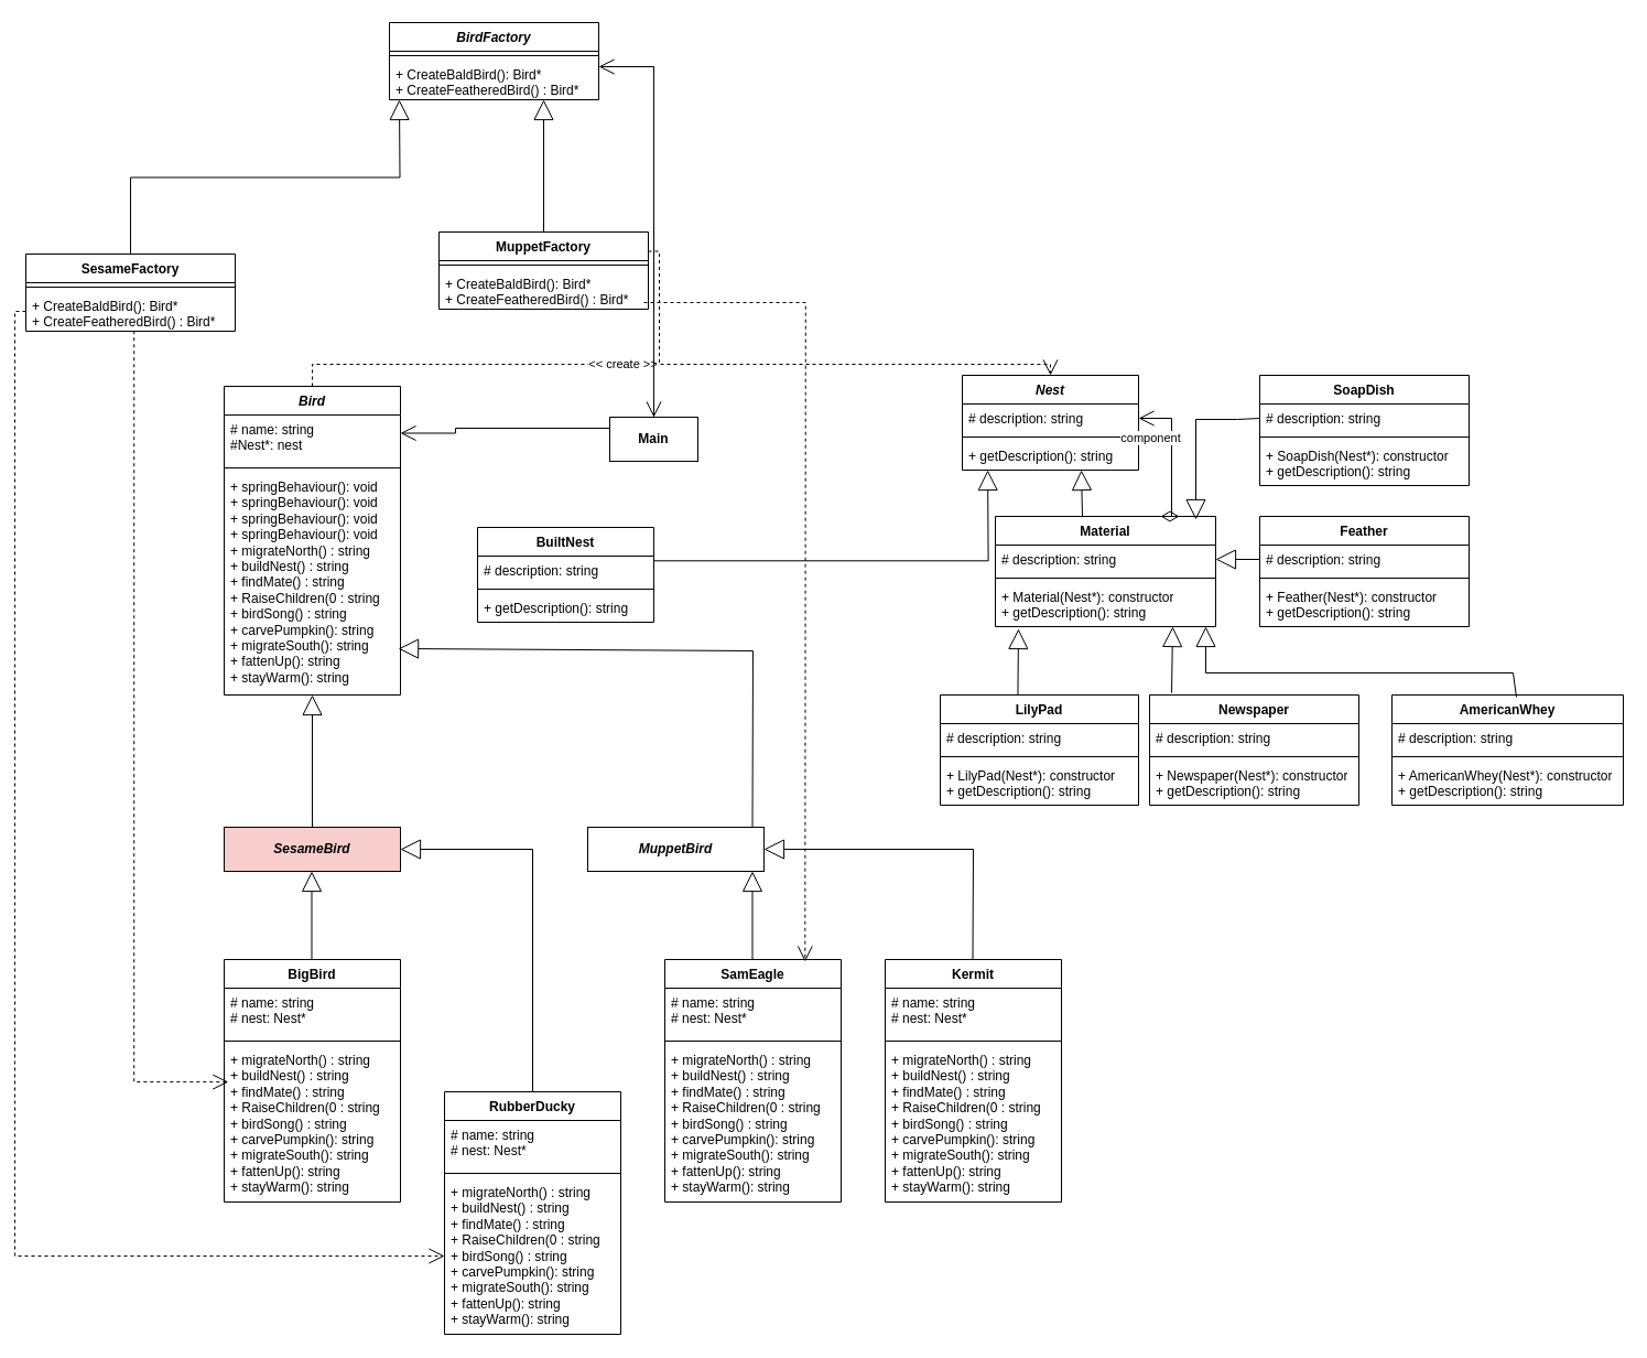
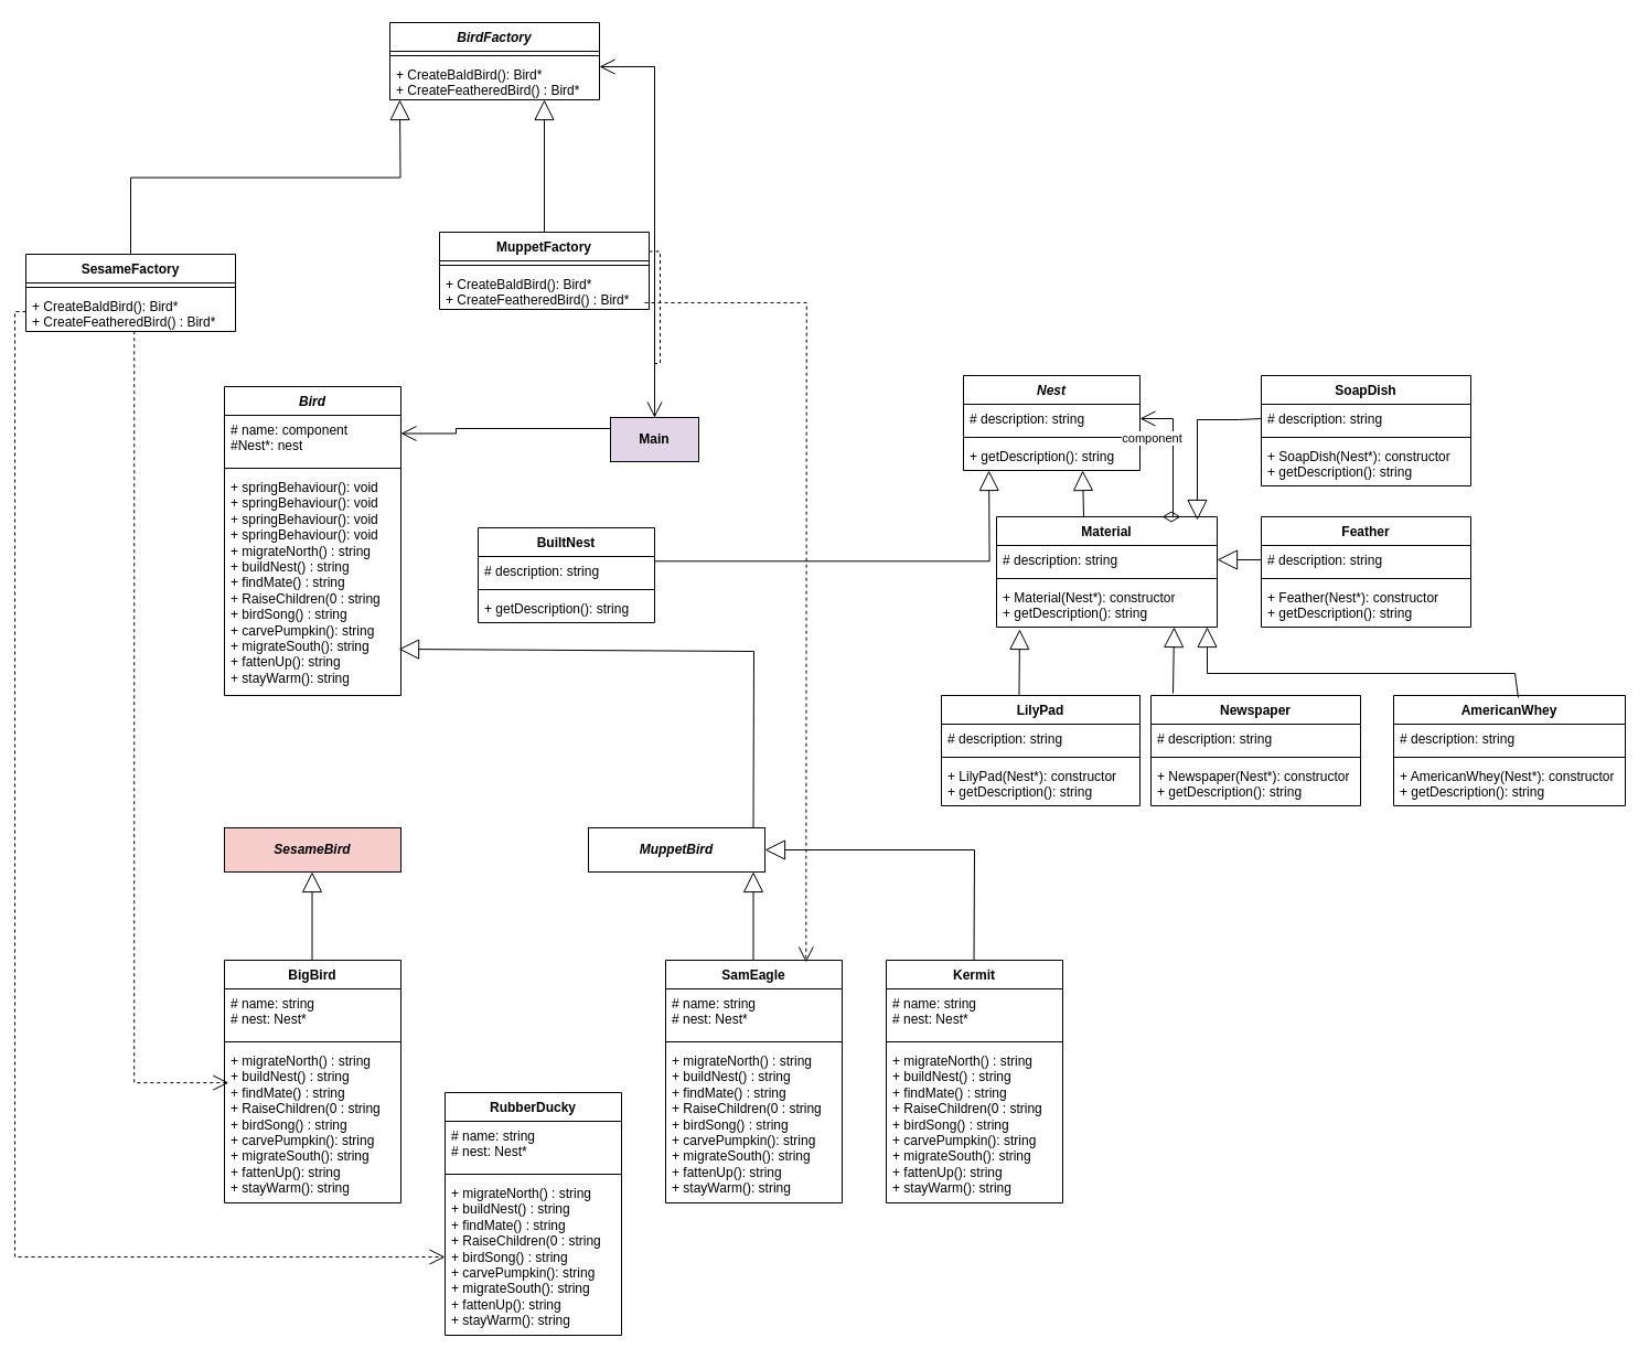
- <mxCell id="72" value="&amp;lt;&amp;lt; create &amp;gt;&amp;gt;" style="endArrow=open;endSize=12;dashed=1;html=1;rounded=0;edgeStyle=orthogonalEdgeStyle;exitX=0.5;exitY=0;exitDx=0;exitDy=0;entryX=0.5;entryY=0;entryDx=0;entryDy=0;" edge="1" parent="1" source="2" target="6"><mxGeometry x="-0.138" width="160" relative="1" as="geometry"><mxPoint x="280" y="330" as="sourcePoint" /><mxPoint x="840" y="330" as="targetPoint" /><mxPoint as="offset" /></mxGeometry></mxCell>
- <mxCell id="3" value="&lt;div&gt;# name: string&lt;/div&gt;&lt;div&gt;#Nest*: nest&lt;br&gt;&lt;/div&gt;" style="text;strokeColor=none;fillColor=none;align=left;verticalAlign=top;spacingLeft=4;spacingRight=4;overflow=hidden;rotatable=0;points=[[0,0.5],[1,0.5]];portConstraint=eastwest;whiteSpace=wrap;html=1;" vertex="1" parent="2"><mxGeometry y="26" width="160" height="44" as="geometry" /></mxCell>
+ <mxCell id="3" value="&lt;div&gt;# name: component&lt;/div&gt;&lt;div&gt;#Nest*: nest&lt;br&gt;&lt;/div&gt;" style="text;strokeColor=none;fillColor=none;align=left;verticalAlign=top;spacingLeft=4;spacingRight=4;overflow=hidden;rotatable=0;points=[[0,0.5],[1,0.5]];portConstraint=eastwest;whiteSpace=wrap;html=1;" vertex="1" parent="2"><mxGeometry y="26" width="160" height="44" as="geometry" /></mxCell>
- <mxCell id="69" value="&lt;b&gt;Main&lt;/b&gt;" style="html=1;whiteSpace=wrap;" vertex="1" parent="1"><mxGeometry x="550" y="378" width="80" height="40" as="geometry" /></mxCell>
+ <mxCell id="69" value="&lt;b&gt;Main&lt;/b&gt;" style="html=1;whiteSpace=wrap;fillColor=#e1d5e7;" vertex="1" parent="1"><mxGeometry x="550" y="378" width="80" height="40" as="geometry" /></mxCell>
- <mxCell id="26" value="" style="endArrow=block;endSize=16;endFill=0;html=1;rounded=0;entryX=0.5;entryY=1;entryDx=0;entryDy=0;exitX=0.5;exitY=0;exitDx=0;exitDy=0;" edge="1" parent="1" source="28" target="2"><mxGeometry width="160" relative="1" as="geometry"><mxPoint x="280" y="740" as="sourcePoint" /><mxPoint x="400" y="650" as="targetPoint" /></mxGeometry></mxCell>
- <mxCell id="30" value="" style="endArrow=block;endSize=16;endFill=0;html=1;rounded=0;exitX=0.5;exitY=0;exitDx=0;exitDy=0;entryX=1;entryY=0.5;entryDx=0;entryDy=0;" edge="1" parent="1" source="14" target="28"><mxGeometry width="160" relative="1" as="geometry"><mxPoint x="479.5" y="870" as="sourcePoint" /><mxPoint x="479.5" y="790" as="targetPoint" /><Array as="points"><mxPoint x="480" y="770" /></Array></mxGeometry></mxCell>
